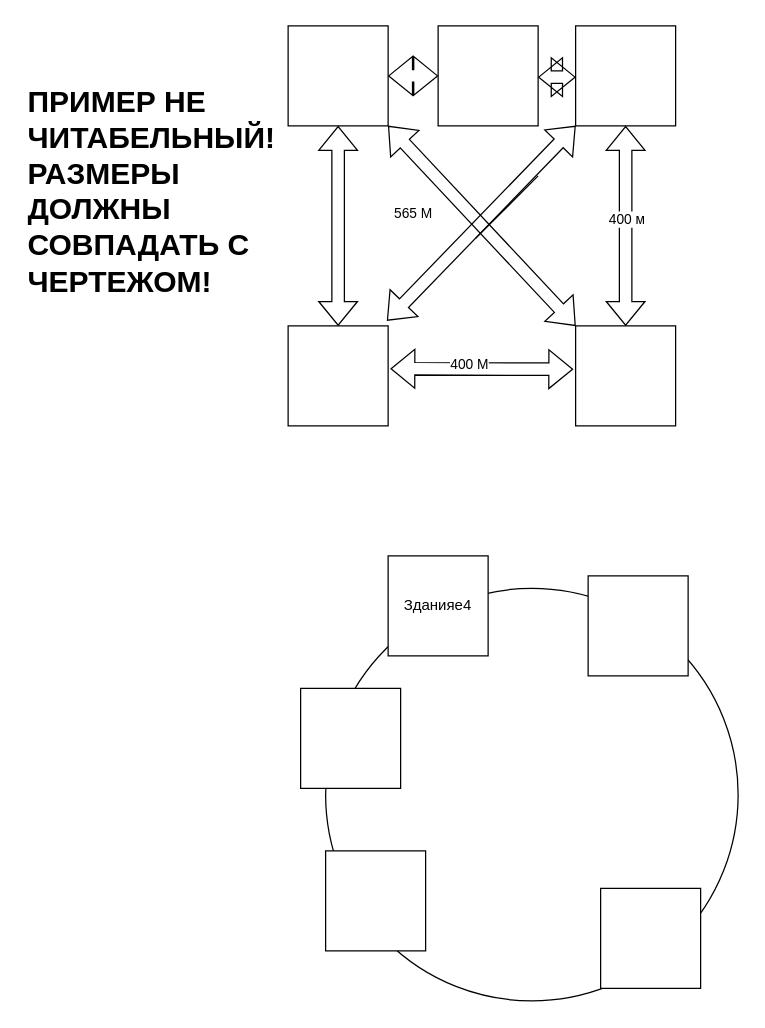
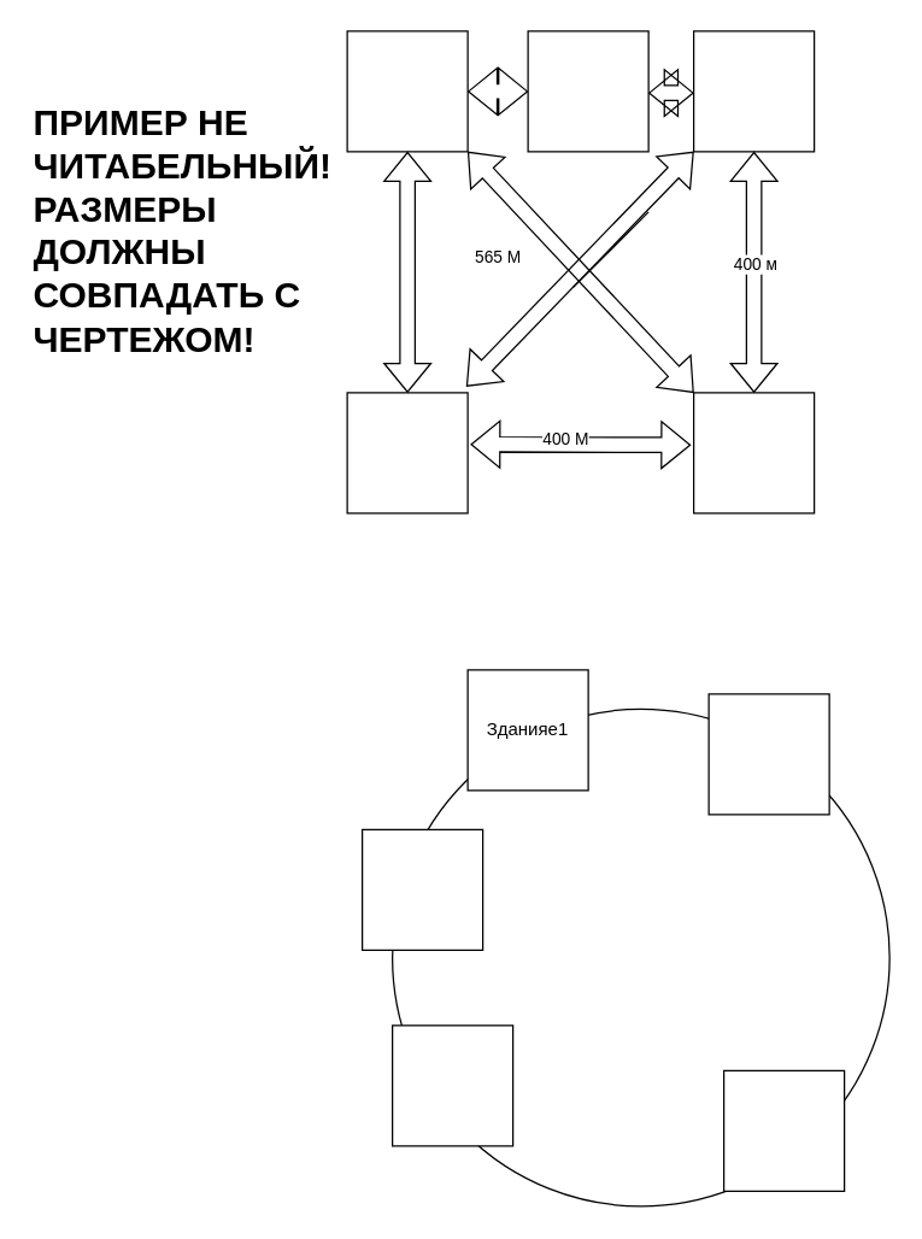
- <mxCell id="19" value="Зданияе4" style="whiteSpace=wrap;html=1;aspect=fixed;" vertex="1" parent="1"><mxGeometry x="310" y="444" width="80" height="80" as="geometry" /></mxCell>
+ <mxCell id="19" value="Зданияе1" style="whiteSpace=wrap;html=1;aspect=fixed;" vertex="1" parent="1"><mxGeometry x="310" y="444" width="80" height="80" as="geometry" /></mxCell>
